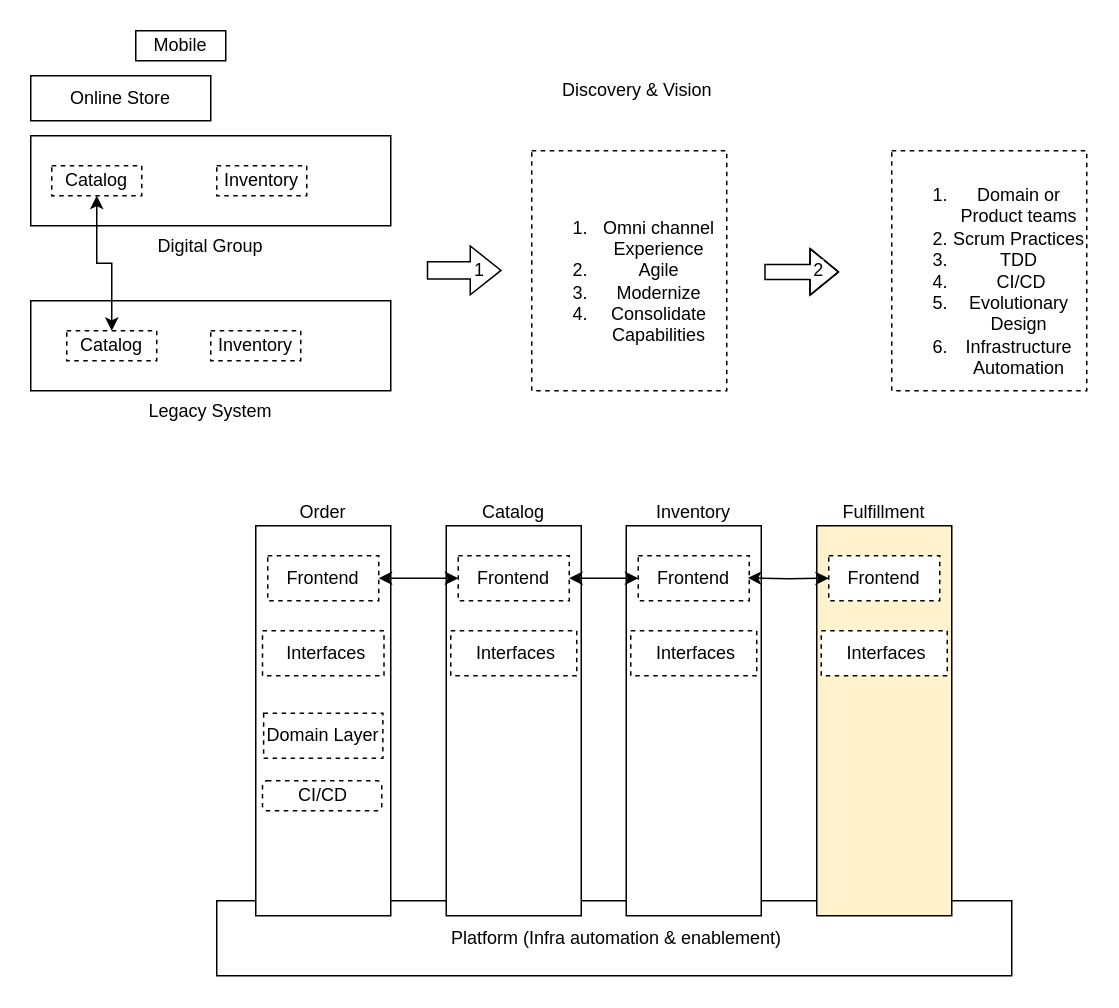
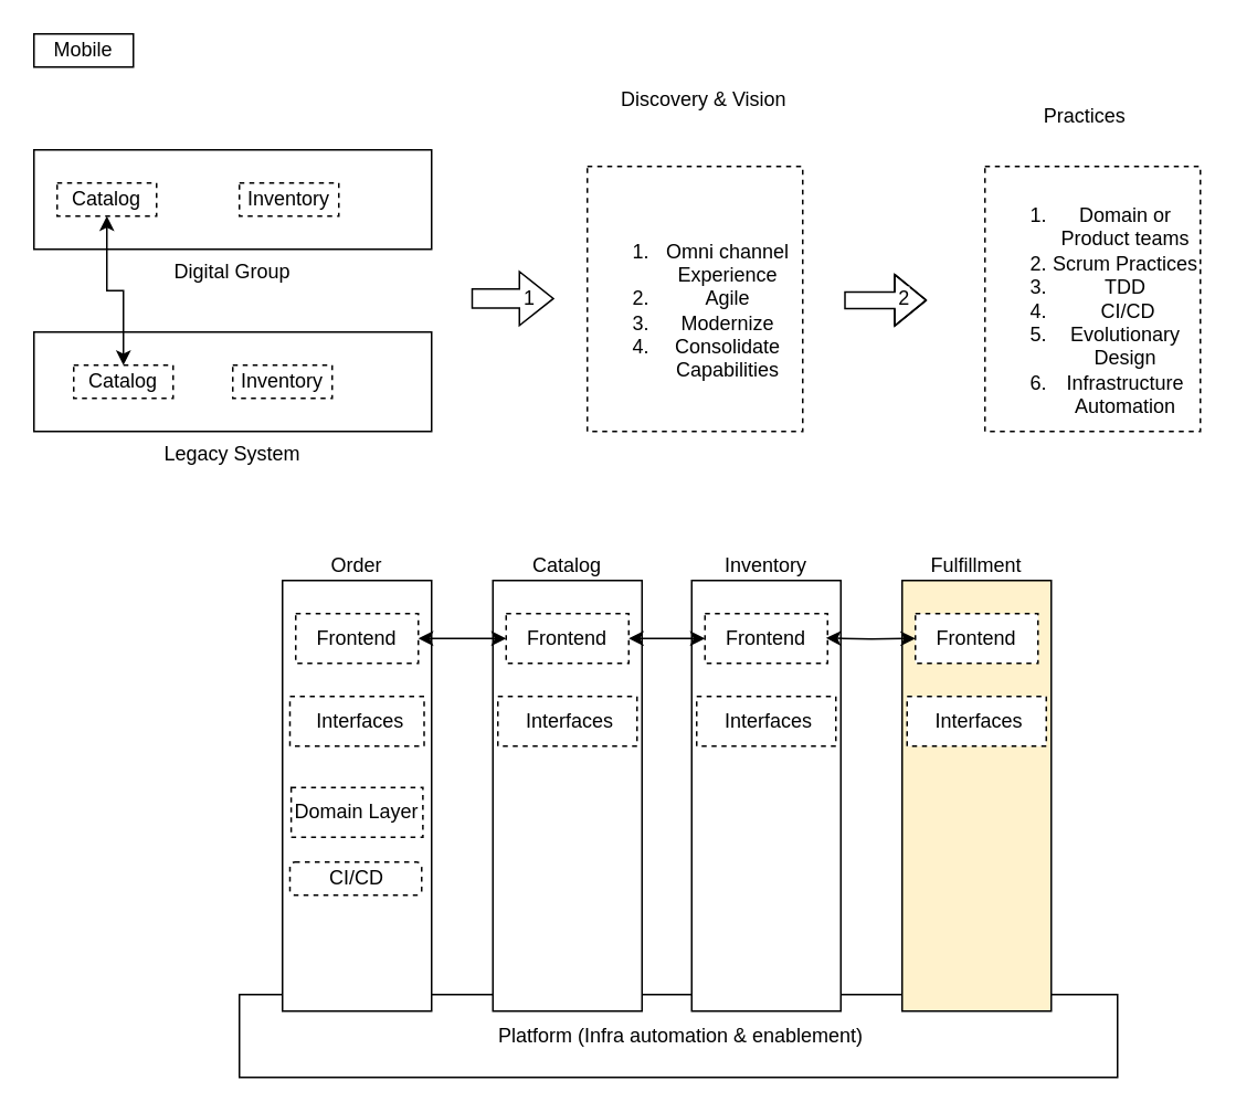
- <mxCell id="6" value="Mobile" style="rounded=0;whiteSpace=wrap;html=1;" vertex="1" parent="1"><mxGeometry x="90" y="20" width="60" height="20" as="geometry" /></mxCell>
+ <mxCell id="6" value="Mobile" style="rounded=0;whiteSpace=wrap;html=1;" vertex="1" parent="1"><mxGeometry x="20" y="20" width="60" height="20" as="geometry" /></mxCell>
- <mxCell id="5" value="Online Store" style="rounded=0;whiteSpace=wrap;html=1;" vertex="1" parent="1"><mxGeometry x="20" y="50" width="120" height="30" as="geometry" /></mxCell>
+ <mxCell id="17" value="Practices" style="text;html=1;align=center;verticalAlign=middle;resizable=0;points=[];autosize=1;strokeColor=none;fillColor=none;fontSize=12;" vertex="1" parent="1"><mxGeometry x="624" y="60" width="60" height="20" as="geometry" /></mxCell>
